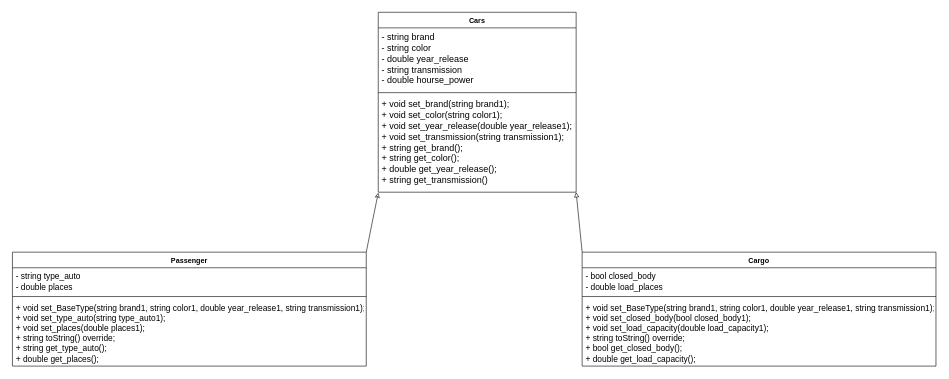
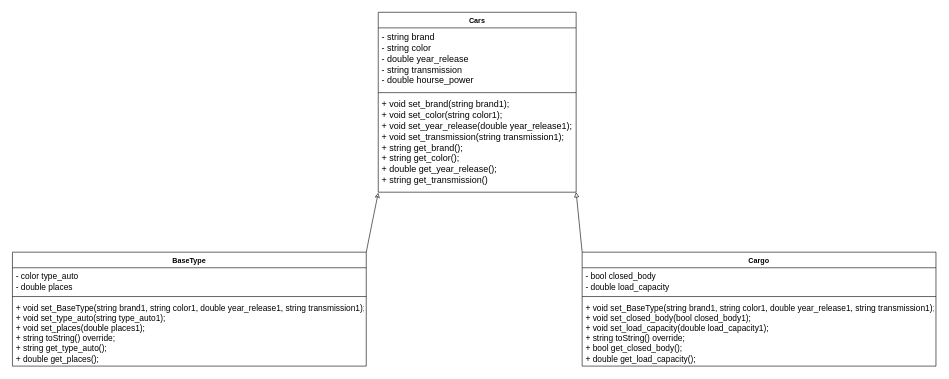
- <mxCell id="7" value="Passenger" style="swimlane;fontStyle=1;align=center;verticalAlign=top;childLayout=stackLayout;horizontal=1;startSize=26;horizontalStack=0;resizeParent=1;resizeParentMax=0;resizeLast=0;collapsible=1;marginBottom=0;" parent="1" vertex="1"><mxGeometry x="20" y="420" width="590" height="190" as="geometry" /></mxCell>
+ <mxCell id="7" value="BaseType" style="swimlane;fontStyle=1;align=center;verticalAlign=top;childLayout=stackLayout;horizontal=1;startSize=26;horizontalStack=0;resizeParent=1;resizeParentMax=0;resizeLast=0;collapsible=1;marginBottom=0;" parent="1" vertex="1"><mxGeometry x="20" y="420" width="590" height="190" as="geometry" /></mxCell>
- <mxCell id="8" value="- string type_auto&#10;- double places" style="text;strokeColor=none;fillColor=none;align=left;verticalAlign=top;spacingLeft=4;spacingRight=4;overflow=hidden;rotatable=0;points=[[0,0.5],[1,0.5]];portConstraint=eastwest;fontSize=14;" parent="7" vertex="1"><mxGeometry y="26" width="590" height="44" as="geometry" /></mxCell>
+ <mxCell id="8" value="- color type_auto&#10;- double places" style="text;strokeColor=none;fillColor=none;align=left;verticalAlign=top;spacingLeft=4;spacingRight=4;overflow=hidden;rotatable=0;points=[[0,0.5],[1,0.5]];portConstraint=eastwest;fontSize=14;" parent="7" vertex="1"><mxGeometry y="26" width="590" height="44" as="geometry" /></mxCell>
- <mxCell id="13" value="- bool closed_body&#10;- double load_places" style="text;strokeColor=none;fillColor=none;align=left;verticalAlign=top;spacingLeft=4;spacingRight=4;overflow=hidden;rotatable=0;points=[[0,0.5],[1,0.5]];portConstraint=eastwest;fontSize=14;" parent="12" vertex="1"><mxGeometry y="26" width="590" height="44" as="geometry" /></mxCell>
+ <mxCell id="13" value="- bool closed_body&#10;- double load_capacity" style="text;strokeColor=none;fillColor=none;align=left;verticalAlign=top;spacingLeft=4;spacingRight=4;overflow=hidden;rotatable=0;points=[[0,0.5],[1,0.5]];portConstraint=eastwest;fontSize=14;" parent="12" vertex="1"><mxGeometry y="26" width="590" height="44" as="geometry" /></mxCell>
